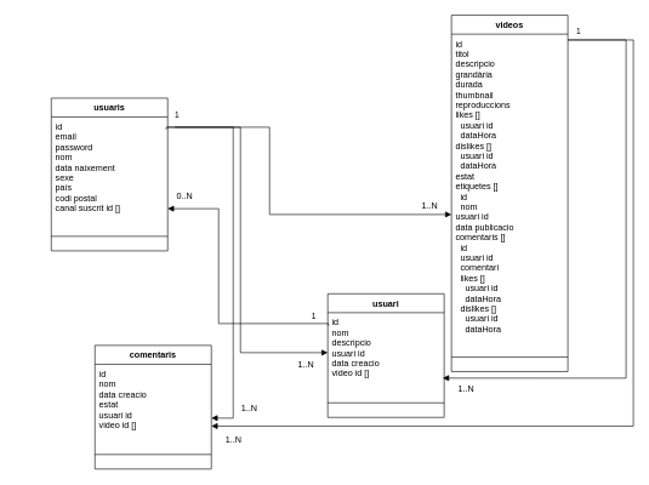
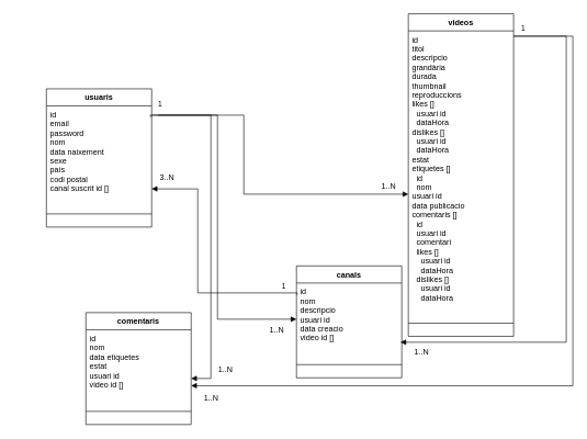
- <mxCell id="27" value="0..N" style="text;html=1;resizable=0;autosize=1;align=center;verticalAlign=middle;points=[];fillColor=none;strokeColor=none;rounded=0;" parent="1" vertex="1"><mxGeometry x="233" y="259" width="40" height="20" as="geometry" /></mxCell>
+ <mxCell id="27" value="3..N" style="text;html=1;resizable=0;autosize=1;align=center;verticalAlign=middle;points=[];fillColor=none;strokeColor=none;rounded=0;" parent="1" vertex="1"><mxGeometry x="233" y="259" width="40" height="20" as="geometry" /></mxCell>
- <mxCell id="13" value="usuari" style="swimlane;fontStyle=1;align=center;verticalAlign=top;childLayout=stackLayout;horizontal=1;startSize=26;horizontalStack=0;resizeParent=1;resizeParentMax=0;resizeLast=0;collapsible=1;marginBottom=0;" parent="1" vertex="1"><mxGeometry x="450" y="403" width="160" height="170" as="geometry" /></mxCell>
+ <mxCell id="13" value="canals" style="swimlane;fontStyle=1;align=center;verticalAlign=top;childLayout=stackLayout;horizontal=1;startSize=26;horizontalStack=0;resizeParent=1;resizeParentMax=0;resizeLast=0;collapsible=1;marginBottom=0;" parent="1" vertex="1"><mxGeometry x="450" y="403" width="160" height="170" as="geometry" /></mxCell>
- <mxCell id="7" value="id&#10;nom&#10;data creacio &#10;estat&#10;usuari id&#10;video id []&#10;" style="text;strokeColor=none;fillColor=none;align=left;verticalAlign=top;spacingLeft=4;spacingRight=4;overflow=hidden;rotatable=0;points=[[0,0.5],[1,0.5]];portConstraint=eastwest;" parent="6" vertex="1"><mxGeometry y="26" width="160" height="104" as="geometry" /></mxCell>
+ <mxCell id="7" value="id&#10;nom&#10;data etiquetes &#10;estat&#10;usuari id&#10;video id []&#10;" style="text;strokeColor=none;fillColor=none;align=left;verticalAlign=top;spacingLeft=4;spacingRight=4;overflow=hidden;rotatable=0;points=[[0,0.5],[1,0.5]];portConstraint=eastwest;" parent="6" vertex="1"><mxGeometry y="26" width="160" height="104" as="geometry" /></mxCell>
